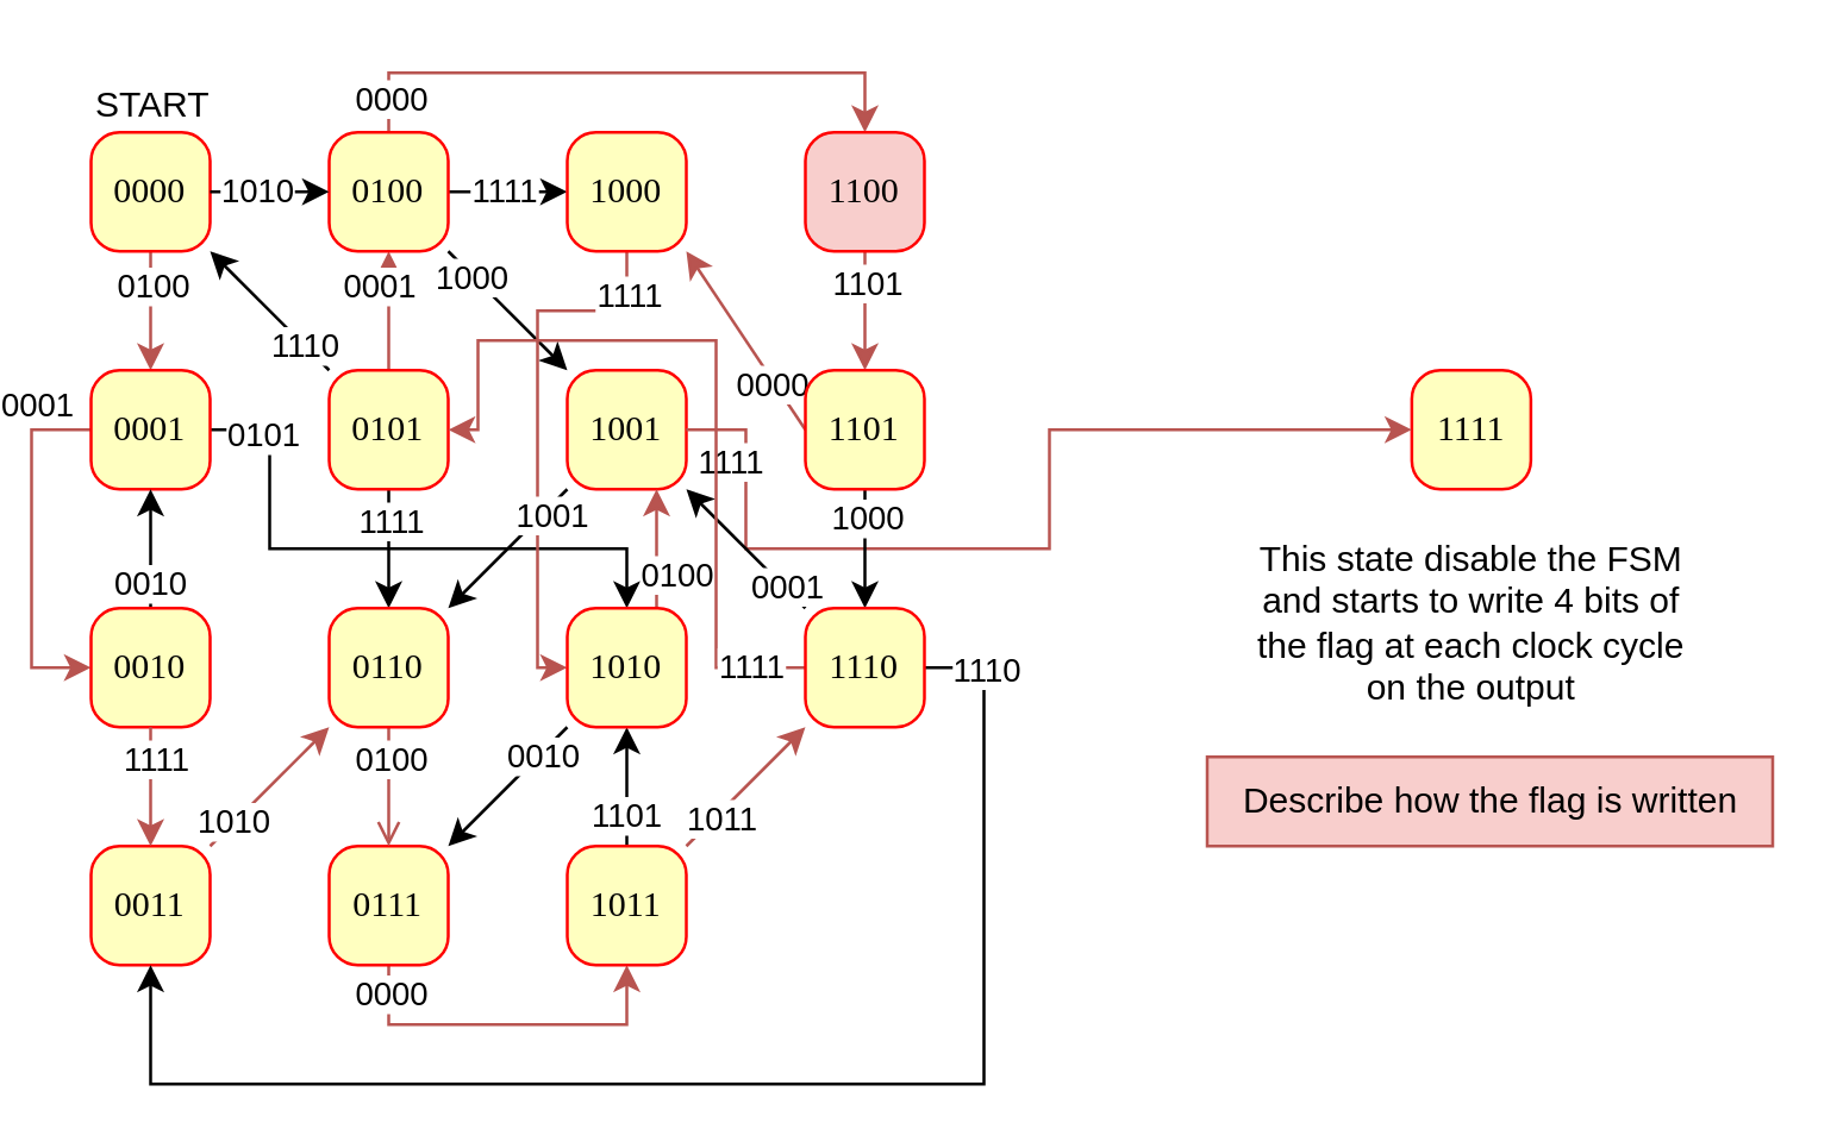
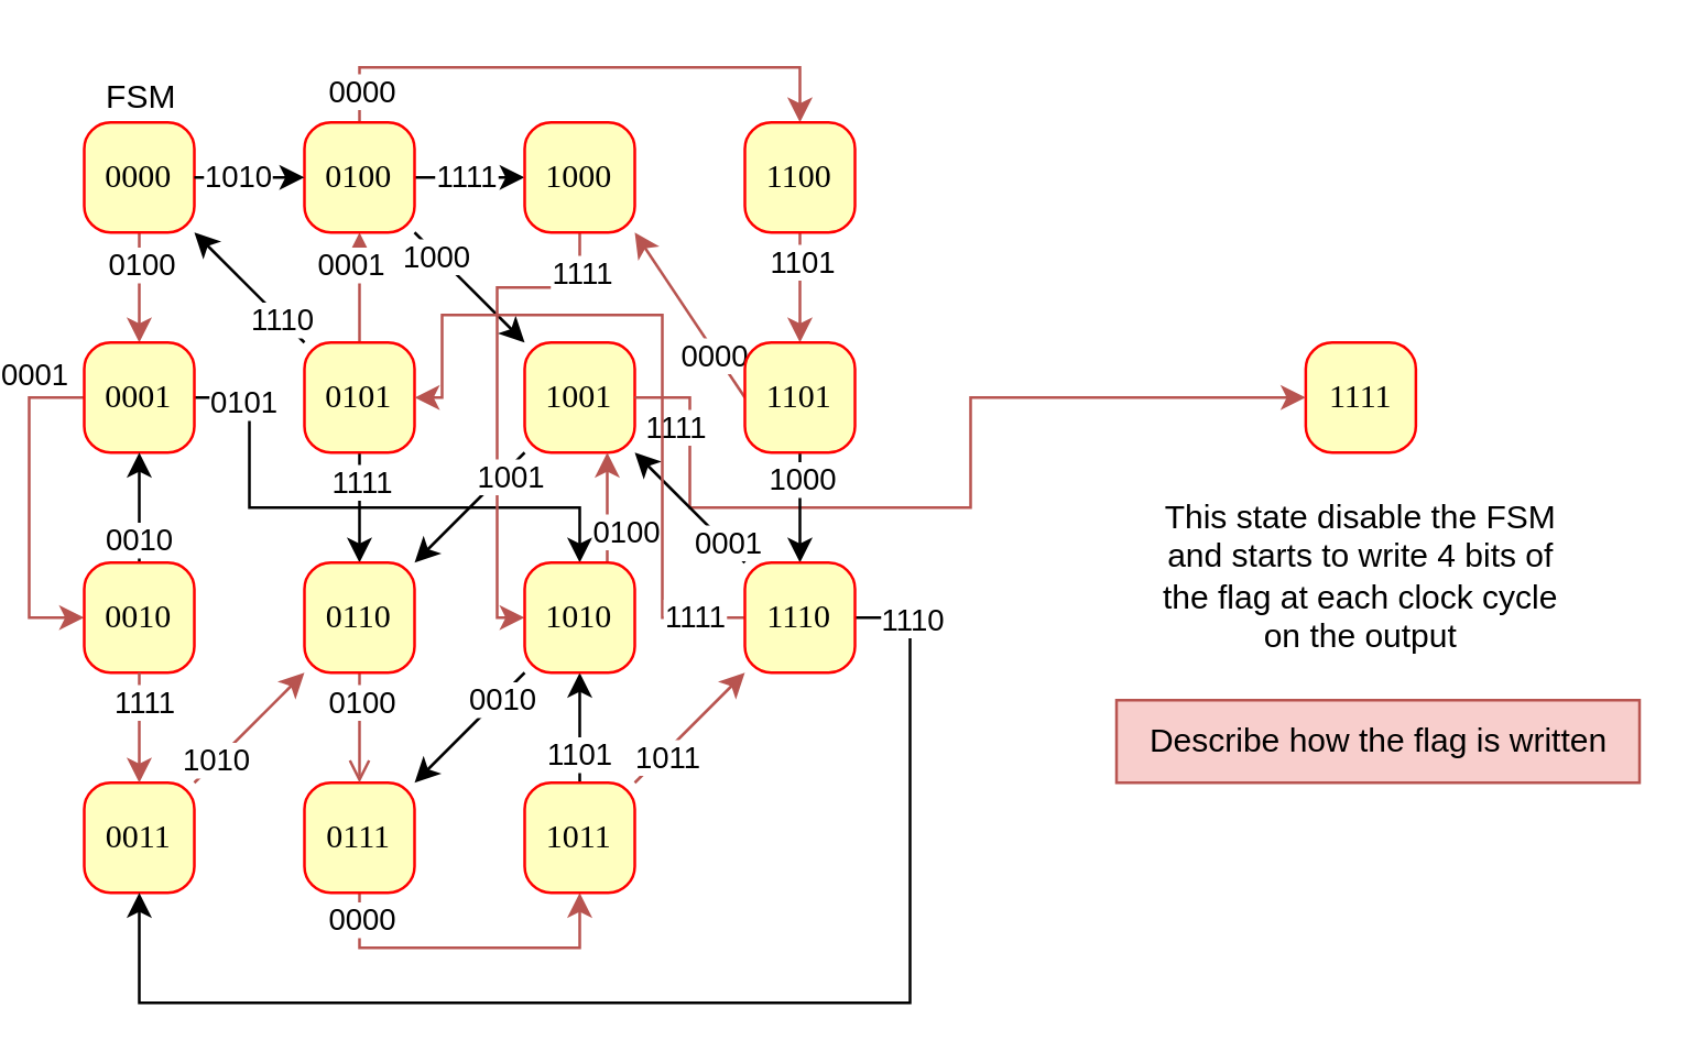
- <mxCell id="75" value="START" style="text;html=1;align=center;verticalAlign=middle;whiteSpace=wrap;rounded=0;" parent="1" vertex="1"><mxGeometry x="20" y="20" width="60" height="30" as="geometry" /></mxCell>
+ <mxCell id="75" value="FSM" style="text;html=1;align=center;verticalAlign=middle;whiteSpace=wrap;rounded=0;" parent="1" vertex="1"><mxGeometry x="20" y="20" width="60" height="30" as="geometry" /></mxCell>
- <mxCell id="58" value="1100" style="rounded=1;whiteSpace=wrap;html=1;arcSize=24;fillColor=#f8cecc;strokeColor=#ff0000;shadow=0;comic=0;labelBackgroundColor=none;fontFamily=Verdana;fontSize=12;fontColor=#000000;align=center;" parent="1" vertex="1"><mxGeometry x="269" y="44" width="40" height="40" as="geometry" /></mxCell>
+ <mxCell id="58" value="1100" style="rounded=1;whiteSpace=wrap;html=1;arcSize=24;fillColor=#ffffc0;strokeColor=#ff0000;shadow=0;comic=0;labelBackgroundColor=none;fontFamily=Verdana;fontSize=12;fontColor=#000000;align=center;" parent="1" vertex="1"><mxGeometry x="269" y="44" width="40" height="40" as="geometry" /></mxCell>
